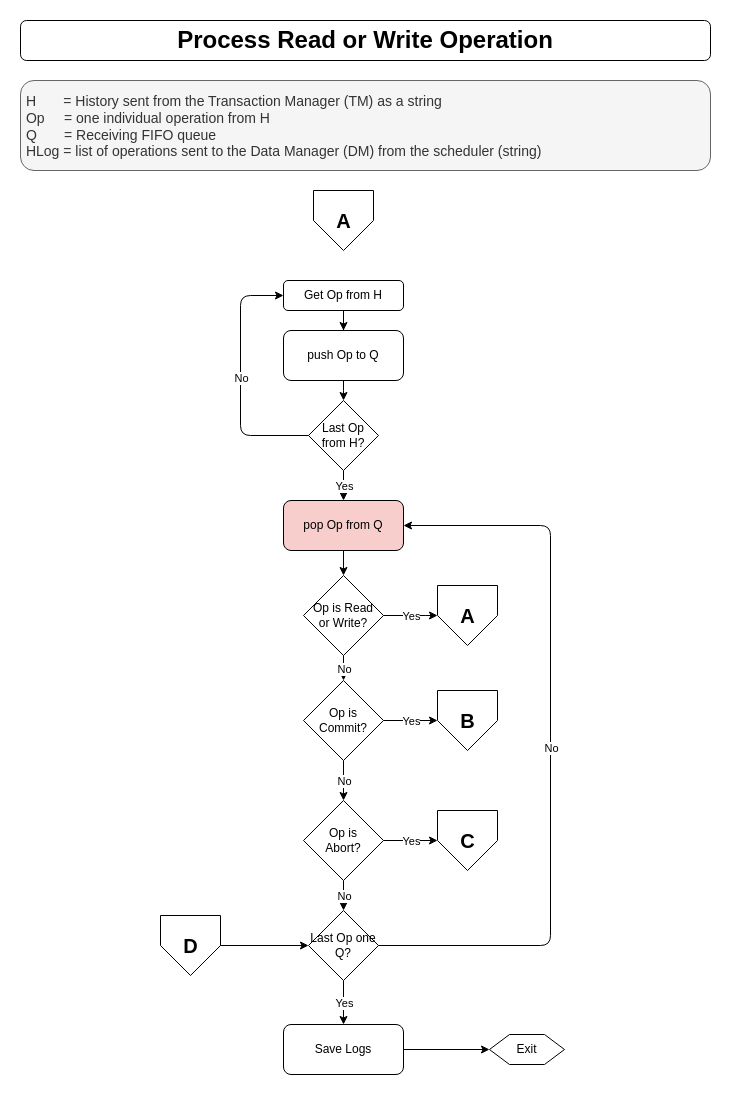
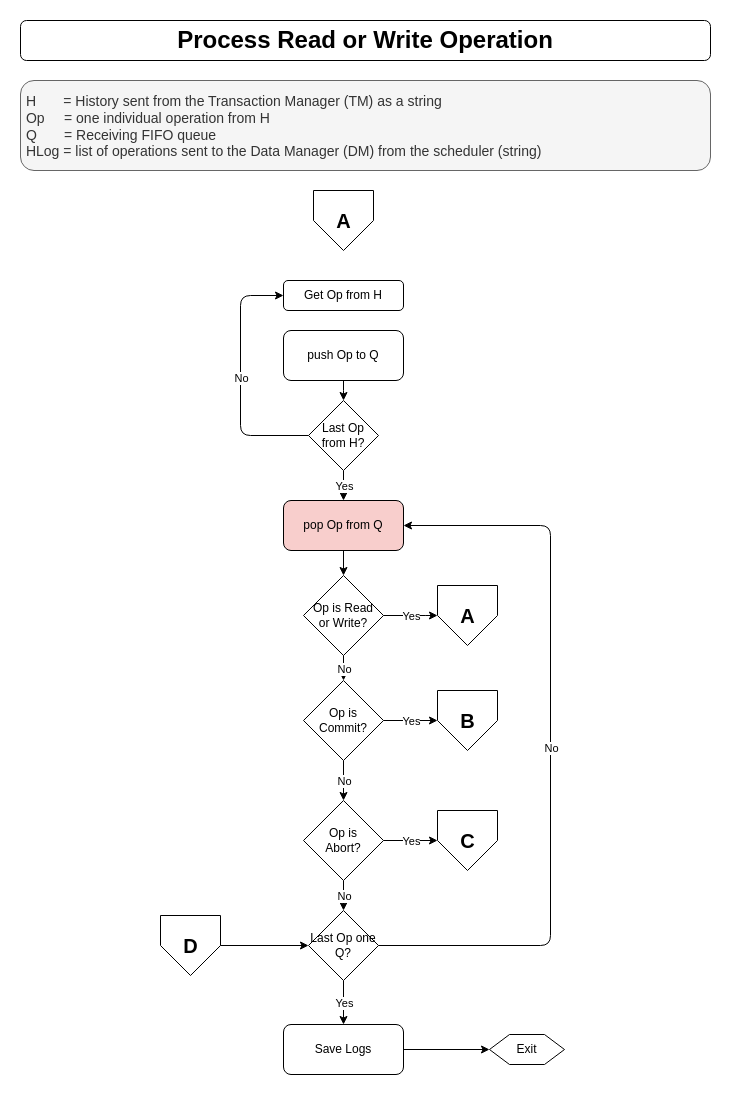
- <mxCell id="9" style="edgeStyle=orthogonalEdgeStyle;rounded=0;orthogonalLoop=1;jettySize=auto;html=1;exitX=0.5;exitY=1;exitDx=0;exitDy=0;" parent="1" source="4" target="8" edge="1"><mxGeometry x="300" y="250" as="geometry" /></mxCell>
